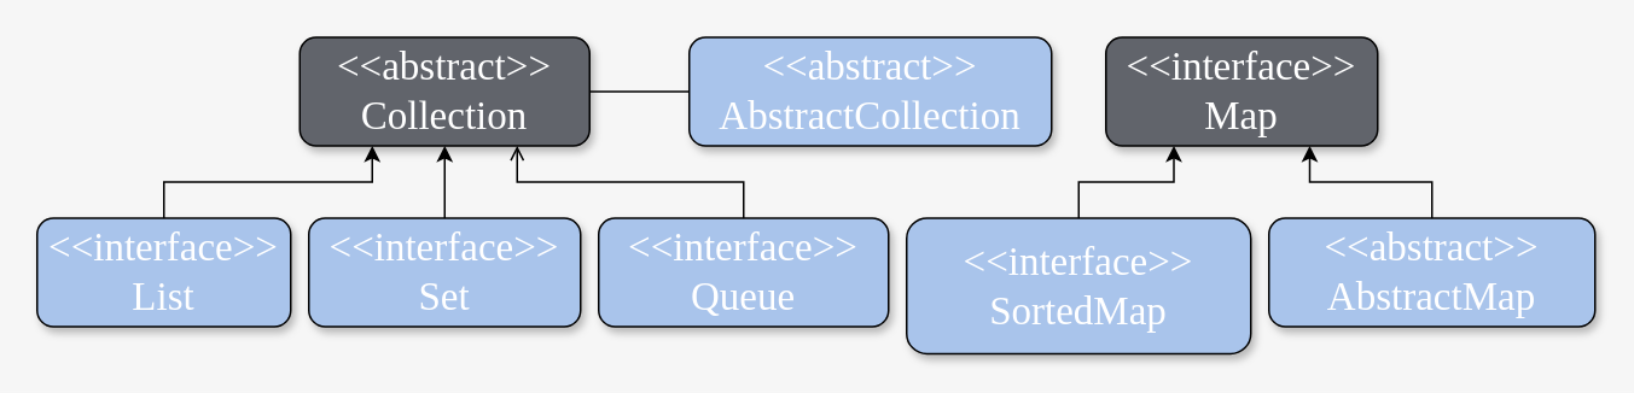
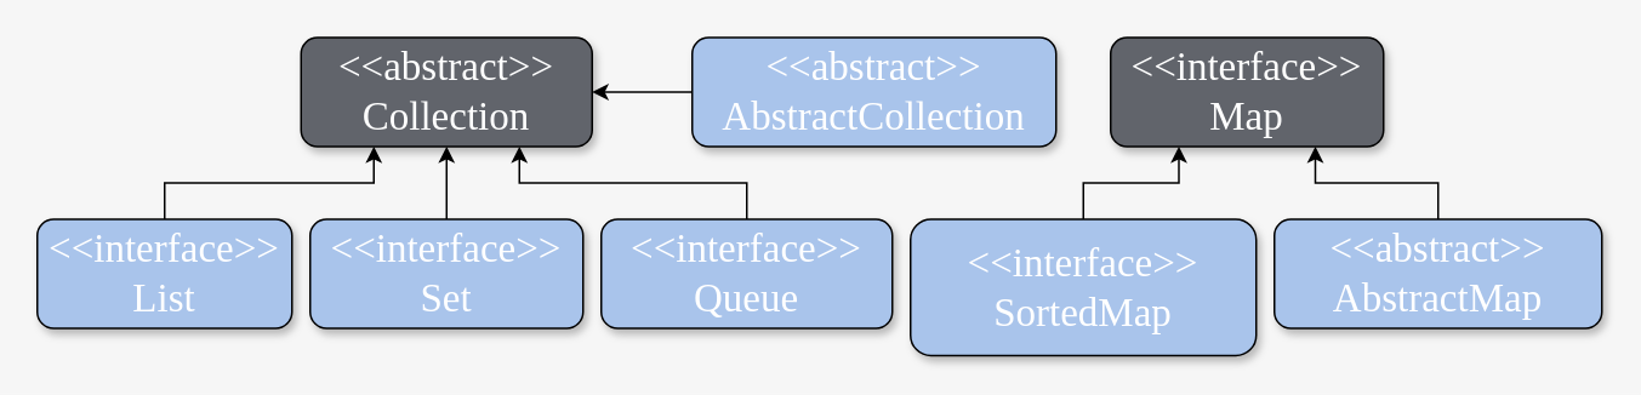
- <mxCell id="10" style="edgeStyle=orthogonalEdgeStyle;rounded=0;orthogonalLoop=1;jettySize=auto;html=1;exitX=0;exitY=0.5;exitDx=0;exitDy=0;entryX=1;entryY=0.5;entryDx=0;entryDy=0;shadow=0;endArrow=none;" parent="1" source="11" target="2" edge="1"><mxGeometry relative="1" as="geometry" /></mxCell>
+ <mxCell id="10" style="edgeStyle=orthogonalEdgeStyle;rounded=0;orthogonalLoop=1;jettySize=auto;html=1;exitX=0;exitY=0.5;exitDx=0;exitDy=0;entryX=1;entryY=0.5;entryDx=0;entryDy=0;shadow=0;" parent="1" source="11" target="2" edge="1"><mxGeometry relative="1" as="geometry" /></mxCell>
- <mxCell id="6" style="edgeStyle=orthogonalEdgeStyle;rounded=0;orthogonalLoop=1;jettySize=auto;html=1;exitX=0.5;exitY=0;exitDx=0;exitDy=0;entryX=0.75;entryY=1;entryDx=0;entryDy=0;shadow=0;endArrow=open;" parent="1" source="7" target="2" edge="1"><mxGeometry relative="1" as="geometry" /></mxCell>
+ <mxCell id="6" style="edgeStyle=orthogonalEdgeStyle;rounded=0;orthogonalLoop=1;jettySize=auto;html=1;exitX=0.5;exitY=0;exitDx=0;exitDy=0;entryX=0.75;entryY=1;entryDx=0;entryDy=0;shadow=0;" parent="1" source="7" target="2" edge="1"><mxGeometry relative="1" as="geometry" /></mxCell>
